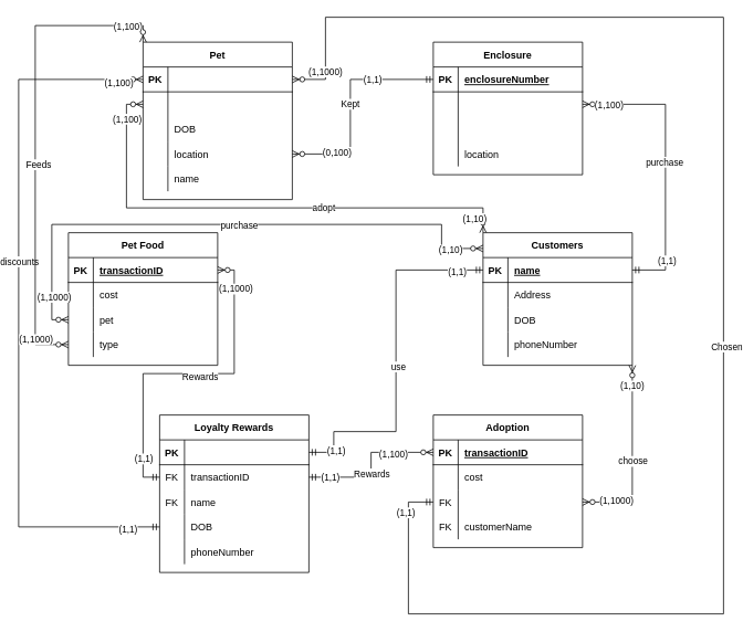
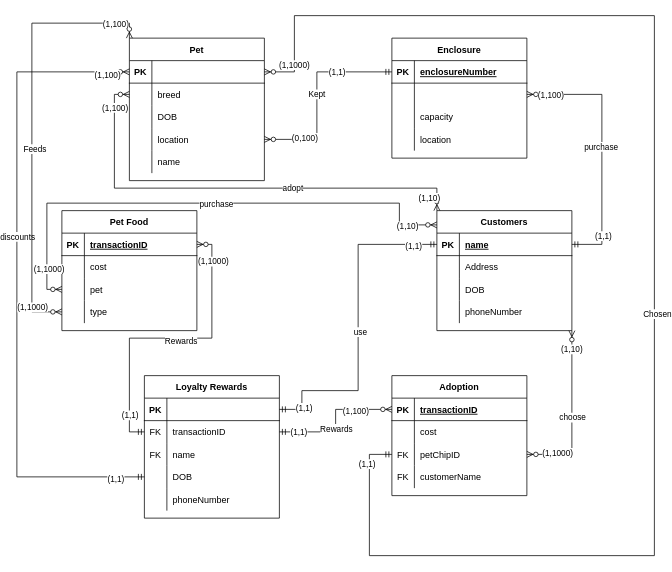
+ <mxCell id="7" value="breed" style="shape=partialRectangle;connectable=0;fillColor=none;top=0;left=0;bottom=0;right=0;align=left;spacingLeft=6;overflow=hidden;" parent="5" vertex="1"><mxGeometry x="30" width="150" height="30" as="geometry" /></mxCell>
+ <mxCell id="28" value="capacity" style="shape=partialRectangle;connectable=0;fillColor=none;top=0;left=0;bottom=0;right=0;align=left;spacingLeft=6;overflow=hidden;" parent="26" vertex="1"><mxGeometry x="30" width="150" height="30" as="geometry" /></mxCell>
+ <mxCell id="71" value="petChipID" style="shape=partialRectangle;connectable=0;fillColor=none;top=0;left=0;bottom=0;right=0;align=left;spacingLeft=6;overflow=hidden;" parent="69" vertex="1"><mxGeometry x="30" width="150" height="30" as="geometry" /></mxCell>
